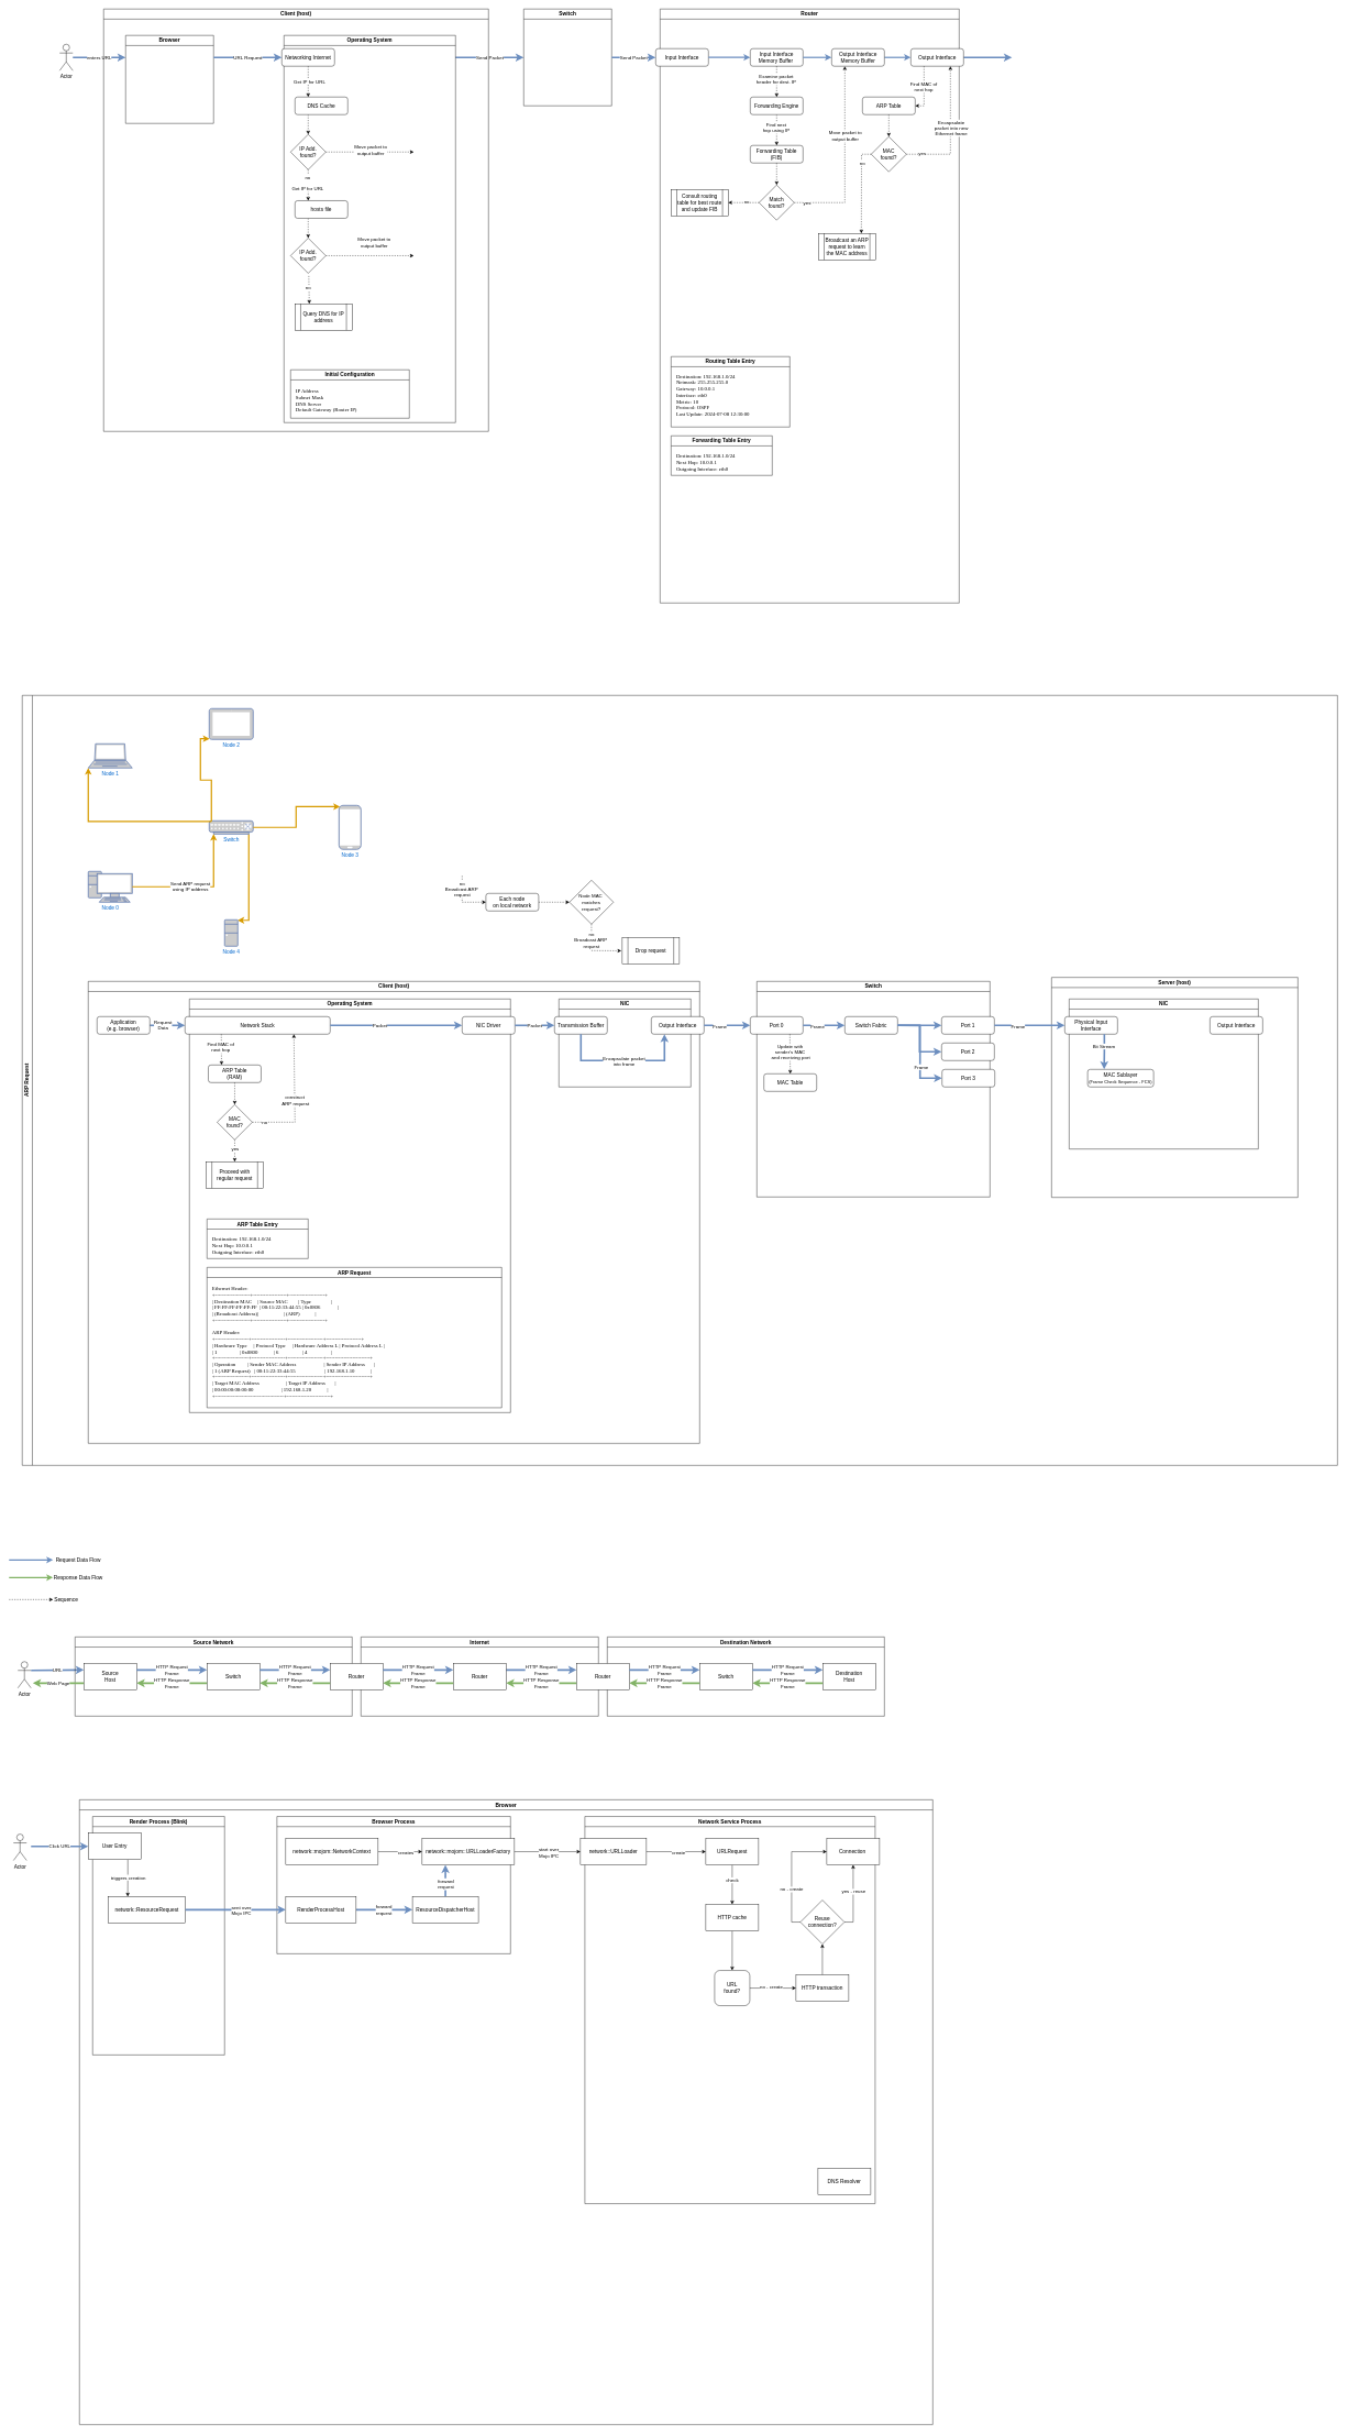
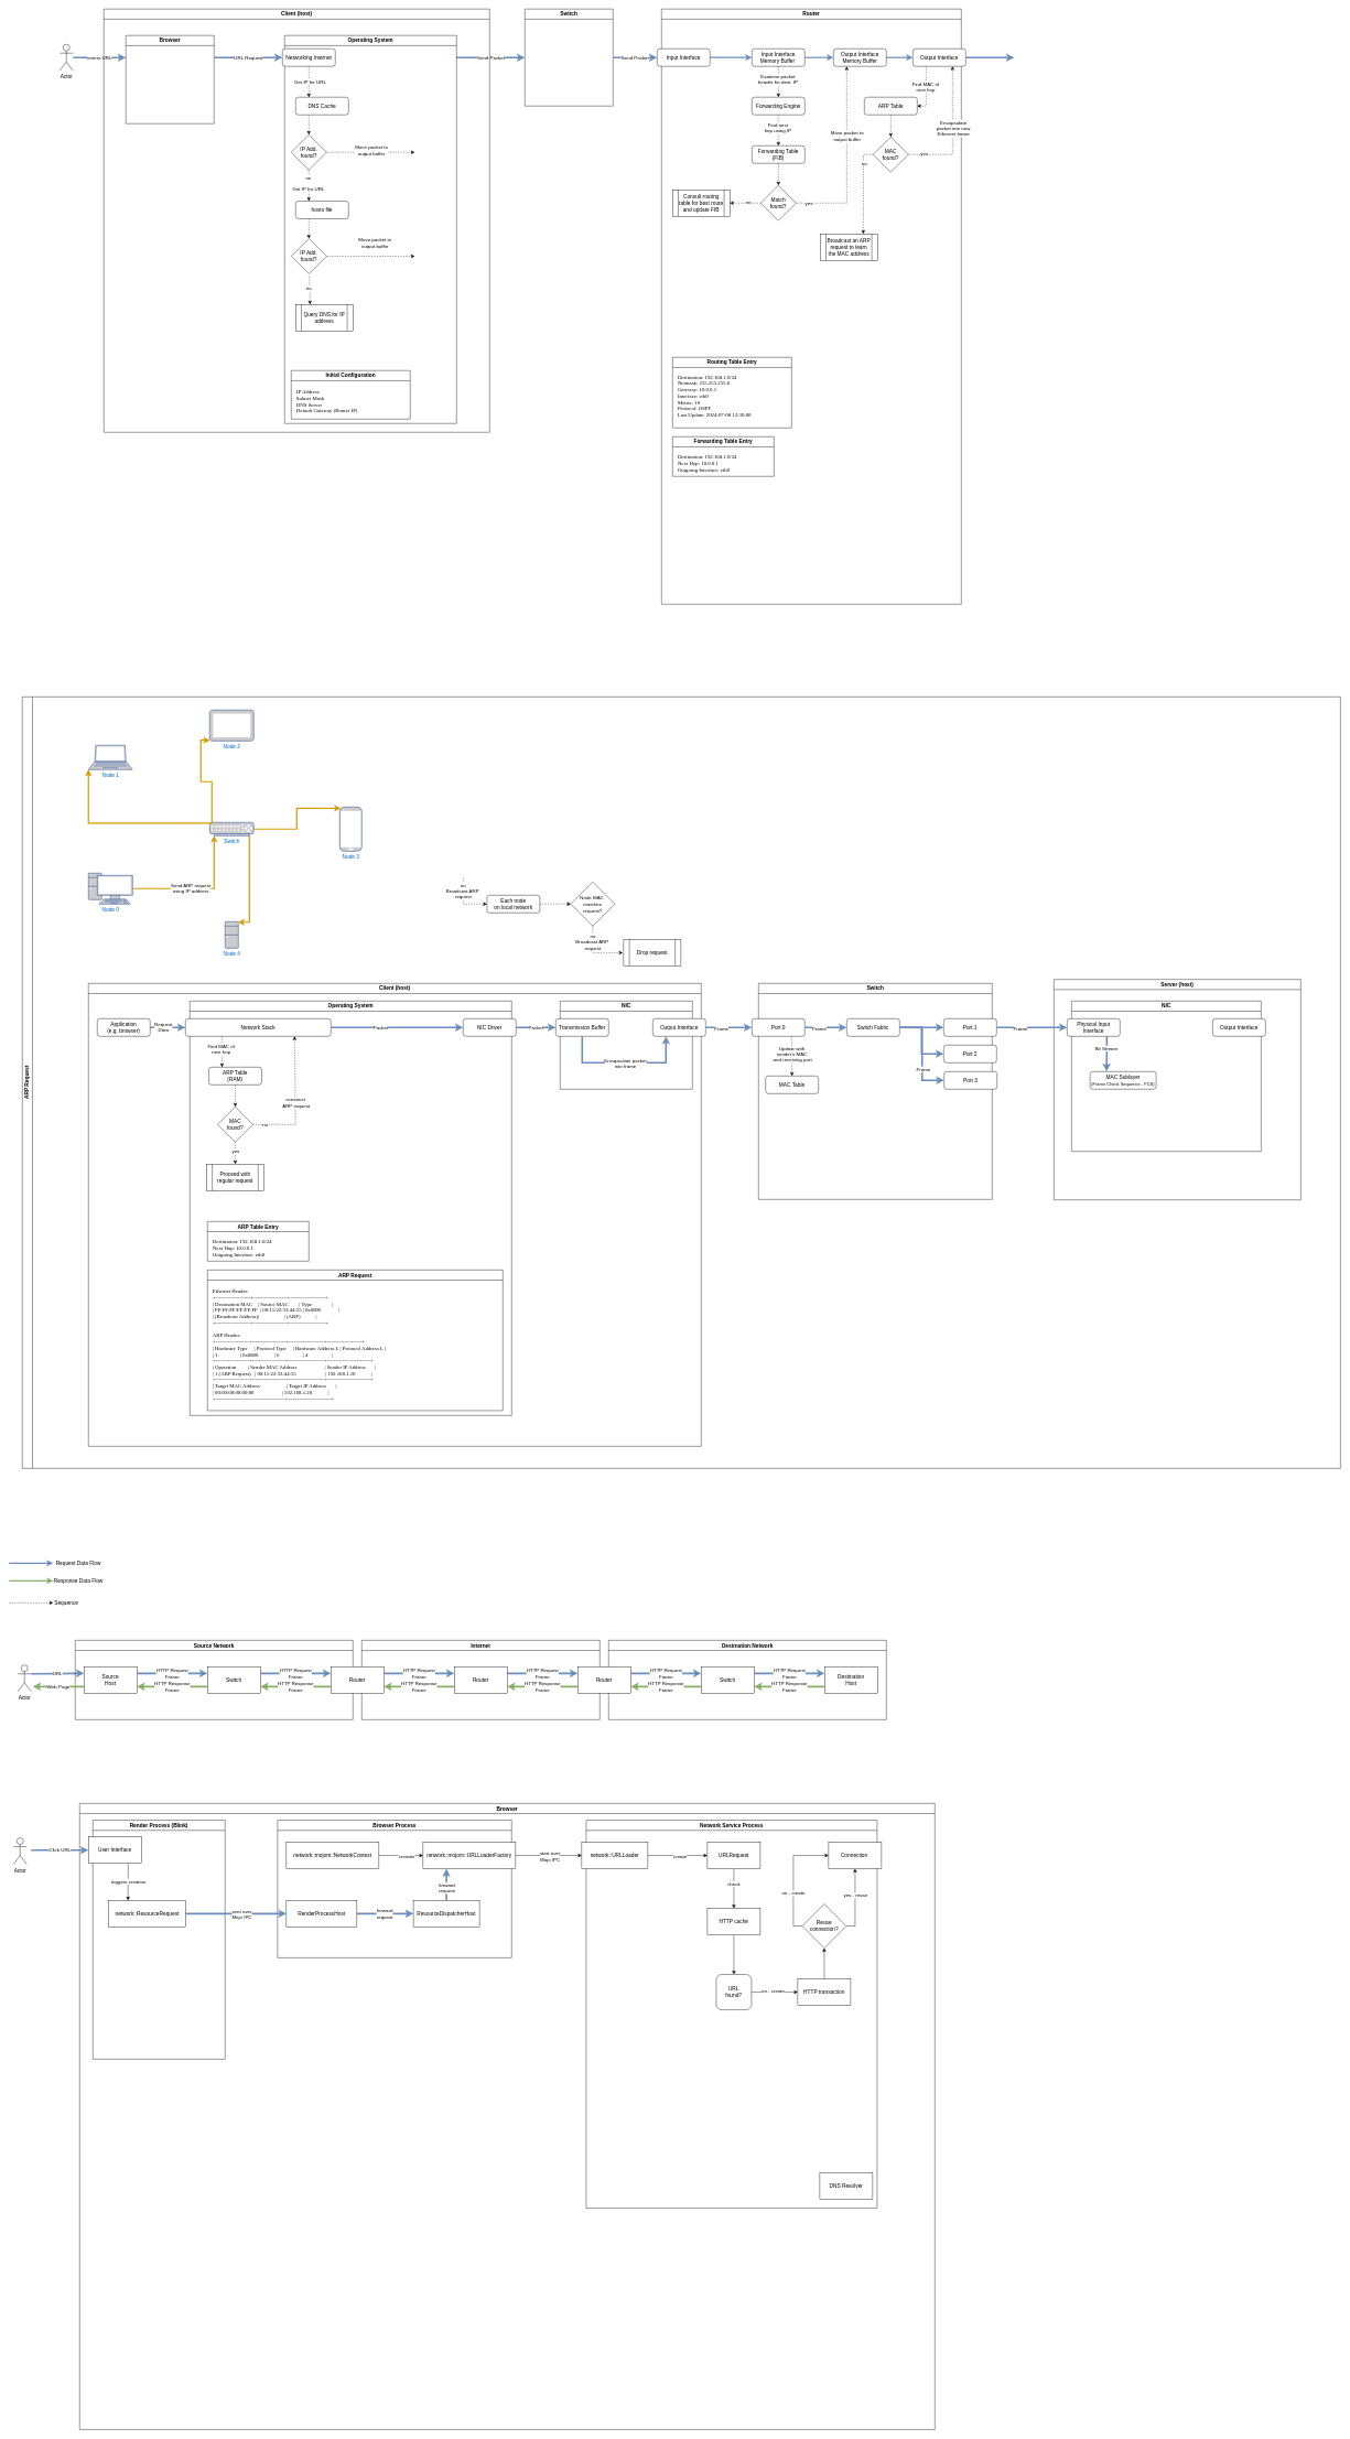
- <mxCell id="192" value="User Entry&lt;div&gt;&lt;/div&gt;" style="rounded=0;whiteSpace=wrap;html=1;" parent="189" vertex="1"><mxGeometry x="-10" y="38" width="120" height="60" as="geometry" /></mxCell>
+ <mxCell id="192" value="User Interface&lt;div&gt;&lt;/div&gt;" style="rounded=0;whiteSpace=wrap;html=1;" parent="189" vertex="1"><mxGeometry x="-10" y="38" width="120" height="60" as="geometry" /></mxCell>
